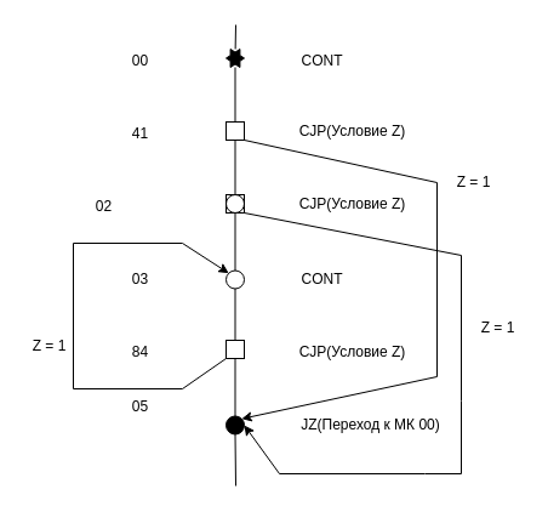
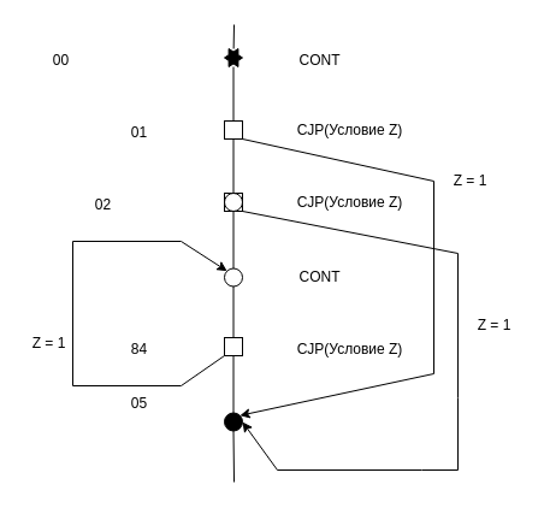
- <mxCell id="8" value="00" style="text;html=1;align=center;verticalAlign=middle;resizable=0;points=[];autosize=1;strokeColor=none;fillColor=none;" vertex="1" parent="1"><mxGeometry x="100" y="40" width="30" height="20" as="geometry" /></mxCell>
+ <mxCell id="8" value="00" style="text;html=1;align=center;verticalAlign=middle;resizable=0;points=[];autosize=1;strokeColor=none;fillColor=none;" vertex="1" parent="1"><mxGeometry x="35" y="40" width="30" height="20" as="geometry" /></mxCell>
- <mxCell id="9" value="41" style="text;html=1;align=center;verticalAlign=middle;resizable=0;points=[];autosize=1;strokeColor=none;fillColor=none;" vertex="1" parent="1"><mxGeometry x="100" y="100" width="30" height="20" as="geometry" /></mxCell>
+ <mxCell id="9" value="01" style="text;html=1;align=center;verticalAlign=middle;resizable=0;points=[];autosize=1;strokeColor=none;fillColor=none;" vertex="1" parent="1"><mxGeometry x="100" y="100" width="30" height="20" as="geometry" /></mxCell>
- <mxCell id="16" value="03" style="text;html=1;align=center;verticalAlign=middle;resizable=0;points=[];autosize=1;strokeColor=none;fillColor=none;" vertex="1" parent="1"><mxGeometry x="100" y="220" width="30" height="20" as="geometry" /></mxCell>
- <mxCell id="32" value="JZ(Переход к МК 00)" style="text;html=1;align=center;verticalAlign=middle;resizable=0;points=[];autosize=1;strokeColor=none;fillColor=none;" vertex="1" parent="1"><mxGeometry x="240" y="340" width="130" height="20" as="geometry" /></mxCell>
